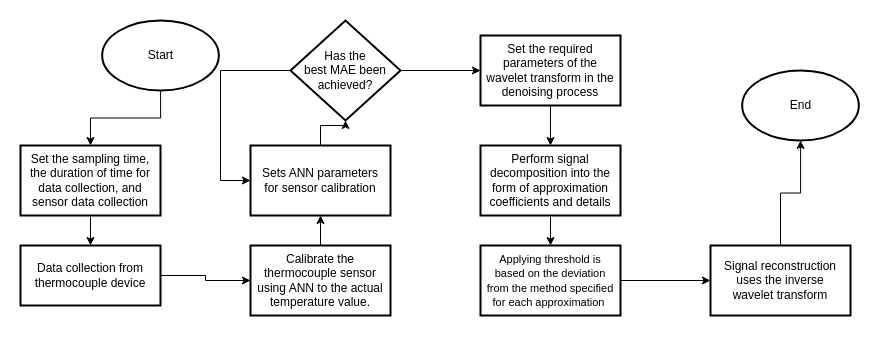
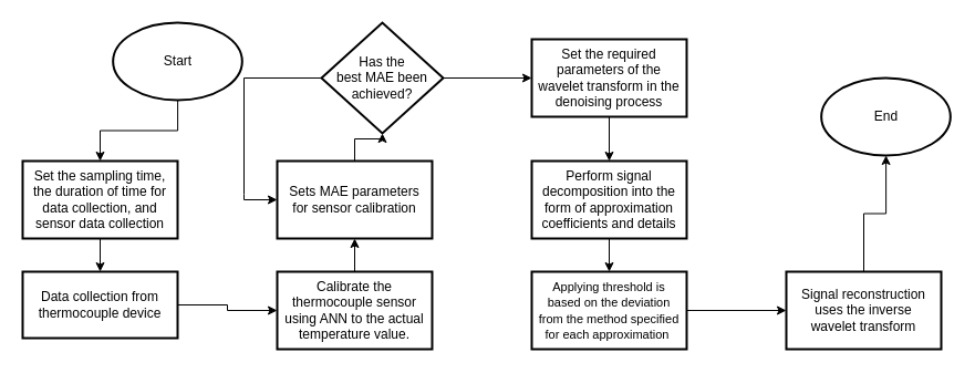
- <mxCell id="7" value="Sets ANN parameters &lt;br&gt;for sensor calibration" style="whiteSpace=wrap;html=1;strokeWidth=2;" parent="1" vertex="1"><mxGeometry x="250" y="145" width="140" height="70" as="geometry" /></mxCell>
+ <mxCell id="7" value="Sets MAE parameters &lt;br&gt;for sensor calibration" style="whiteSpace=wrap;html=1;strokeWidth=2;" parent="1" vertex="1"><mxGeometry x="250" y="145" width="140" height="70" as="geometry" /></mxCell>
